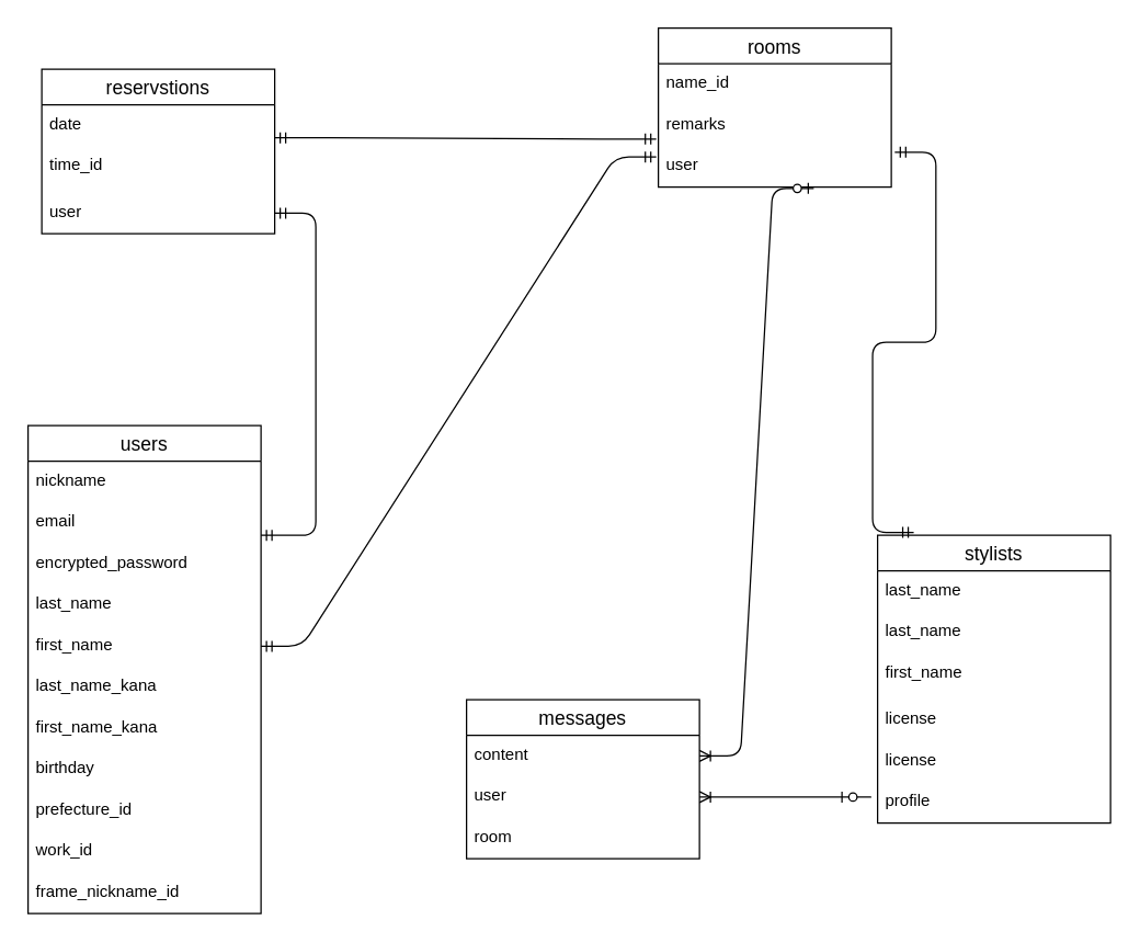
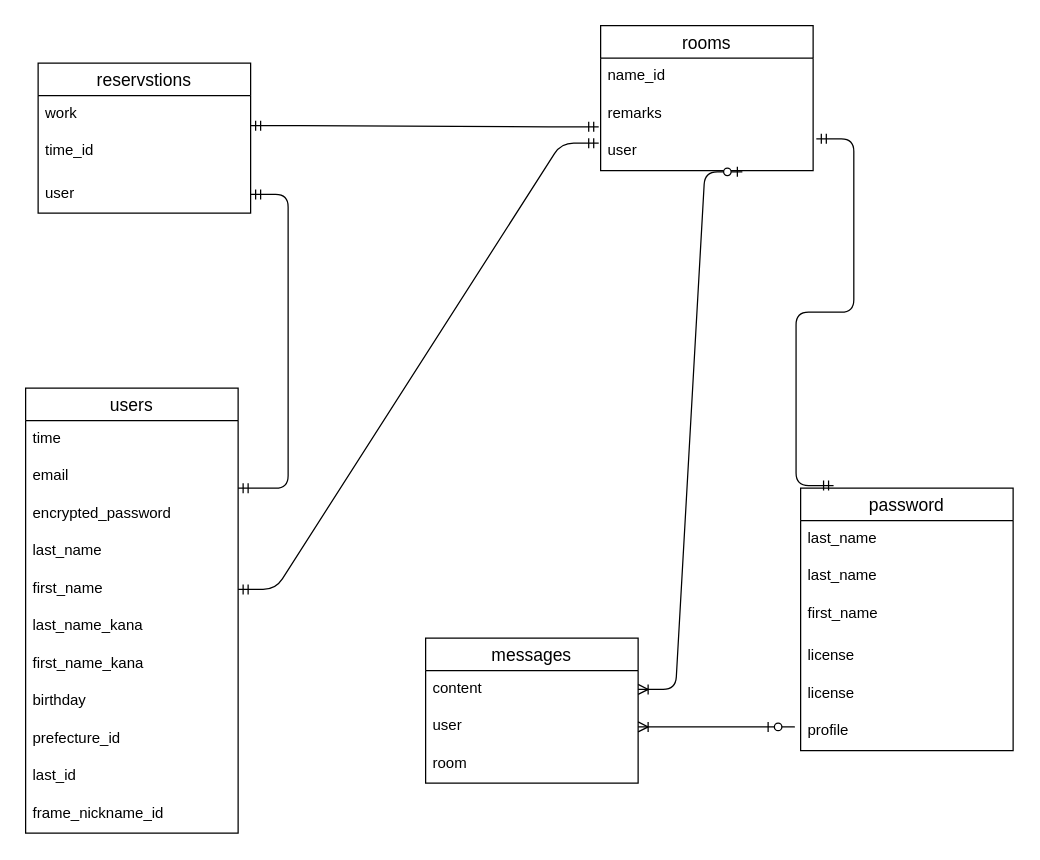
- <mxCell id="34" value="date" style="text;strokeColor=none;fillColor=none;spacingLeft=4;spacingRight=4;overflow=hidden;rotatable=0;points=[[0,0.5],[1,0.5]];portConstraint=eastwest;fontSize=12;" vertex="1" parent="33"><mxGeometry y="26" width="170" height="30" as="geometry" /></mxCell>
+ <mxCell id="34" value="work" style="text;strokeColor=none;fillColor=none;spacingLeft=4;spacingRight=4;overflow=hidden;rotatable=0;points=[[0,0.5],[1,0.5]];portConstraint=eastwest;fontSize=12;" vertex="1" parent="33"><mxGeometry y="26" width="170" height="30" as="geometry" /></mxCell>
- <mxCell id="3" value="nickname" style="text;strokeColor=none;fillColor=none;spacingLeft=4;spacingRight=4;overflow=hidden;rotatable=0;points=[[0,0.5],[1,0.5]];portConstraint=eastwest;fontSize=12;" parent="2" vertex="1"><mxGeometry y="26" width="170" height="30" as="geometry" /></mxCell>
+ <mxCell id="3" value="time" style="text;strokeColor=none;fillColor=none;spacingLeft=4;spacingRight=4;overflow=hidden;rotatable=0;points=[[0,0.5],[1,0.5]];portConstraint=eastwest;fontSize=12;" parent="2" vertex="1"><mxGeometry y="26" width="170" height="30" as="geometry" /></mxCell>
- <mxCell id="23" value="stylists" style="swimlane;fontStyle=0;childLayout=stackLayout;horizontal=1;startSize=26;horizontalStack=0;resizeParent=1;resizeParentMax=0;resizeLast=0;collapsible=1;marginBottom=0;align=center;fontSize=14;" parent="1" vertex="1"><mxGeometry x="640" y="390" width="170" height="210" as="geometry" /></mxCell>
+ <mxCell id="23" value="password" style="swimlane;fontStyle=0;childLayout=stackLayout;horizontal=1;startSize=26;horizontalStack=0;resizeParent=1;resizeParentMax=0;resizeLast=0;collapsible=1;marginBottom=0;align=center;fontSize=14;" parent="1" vertex="1"><mxGeometry x="640" y="390" width="170" height="210" as="geometry" /></mxCell>
- <mxCell id="12" value="work_id" style="text;strokeColor=none;fillColor=none;spacingLeft=4;spacingRight=4;overflow=hidden;rotatable=0;points=[[0,0.5],[1,0.5]];portConstraint=eastwest;fontSize=12;" parent="2" vertex="1"><mxGeometry y="296" width="170" height="30" as="geometry" /></mxCell>
+ <mxCell id="12" value="last_id" style="text;strokeColor=none;fillColor=none;spacingLeft=4;spacingRight=4;overflow=hidden;rotatable=0;points=[[0,0.5],[1,0.5]];portConstraint=eastwest;fontSize=12;" parent="2" vertex="1"><mxGeometry y="296" width="170" height="30" as="geometry" /></mxCell>
